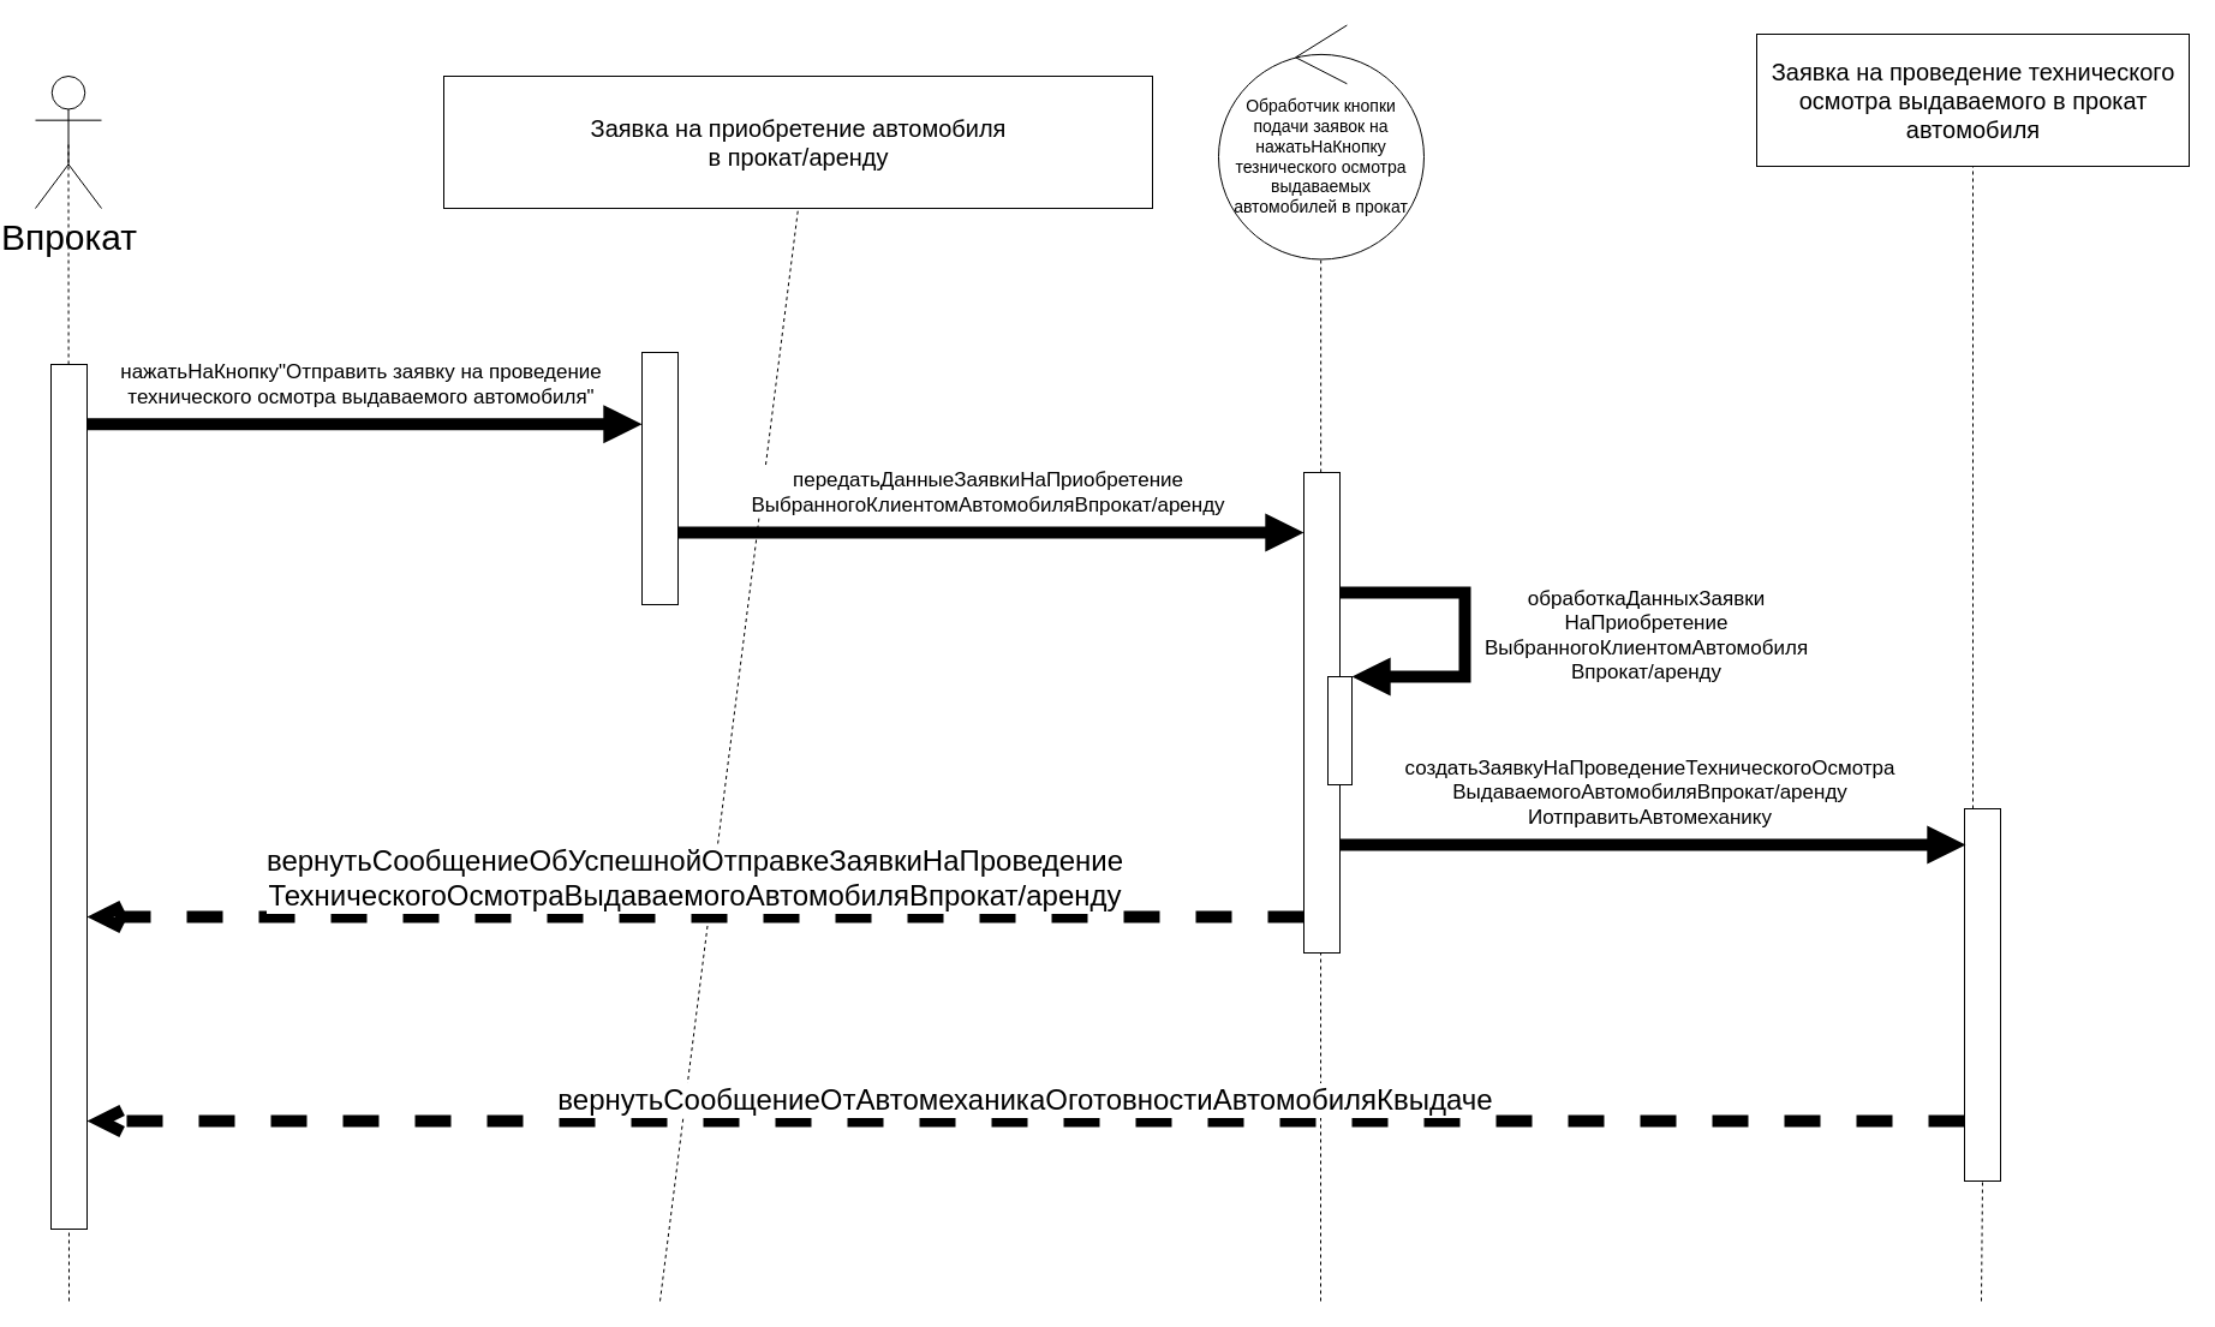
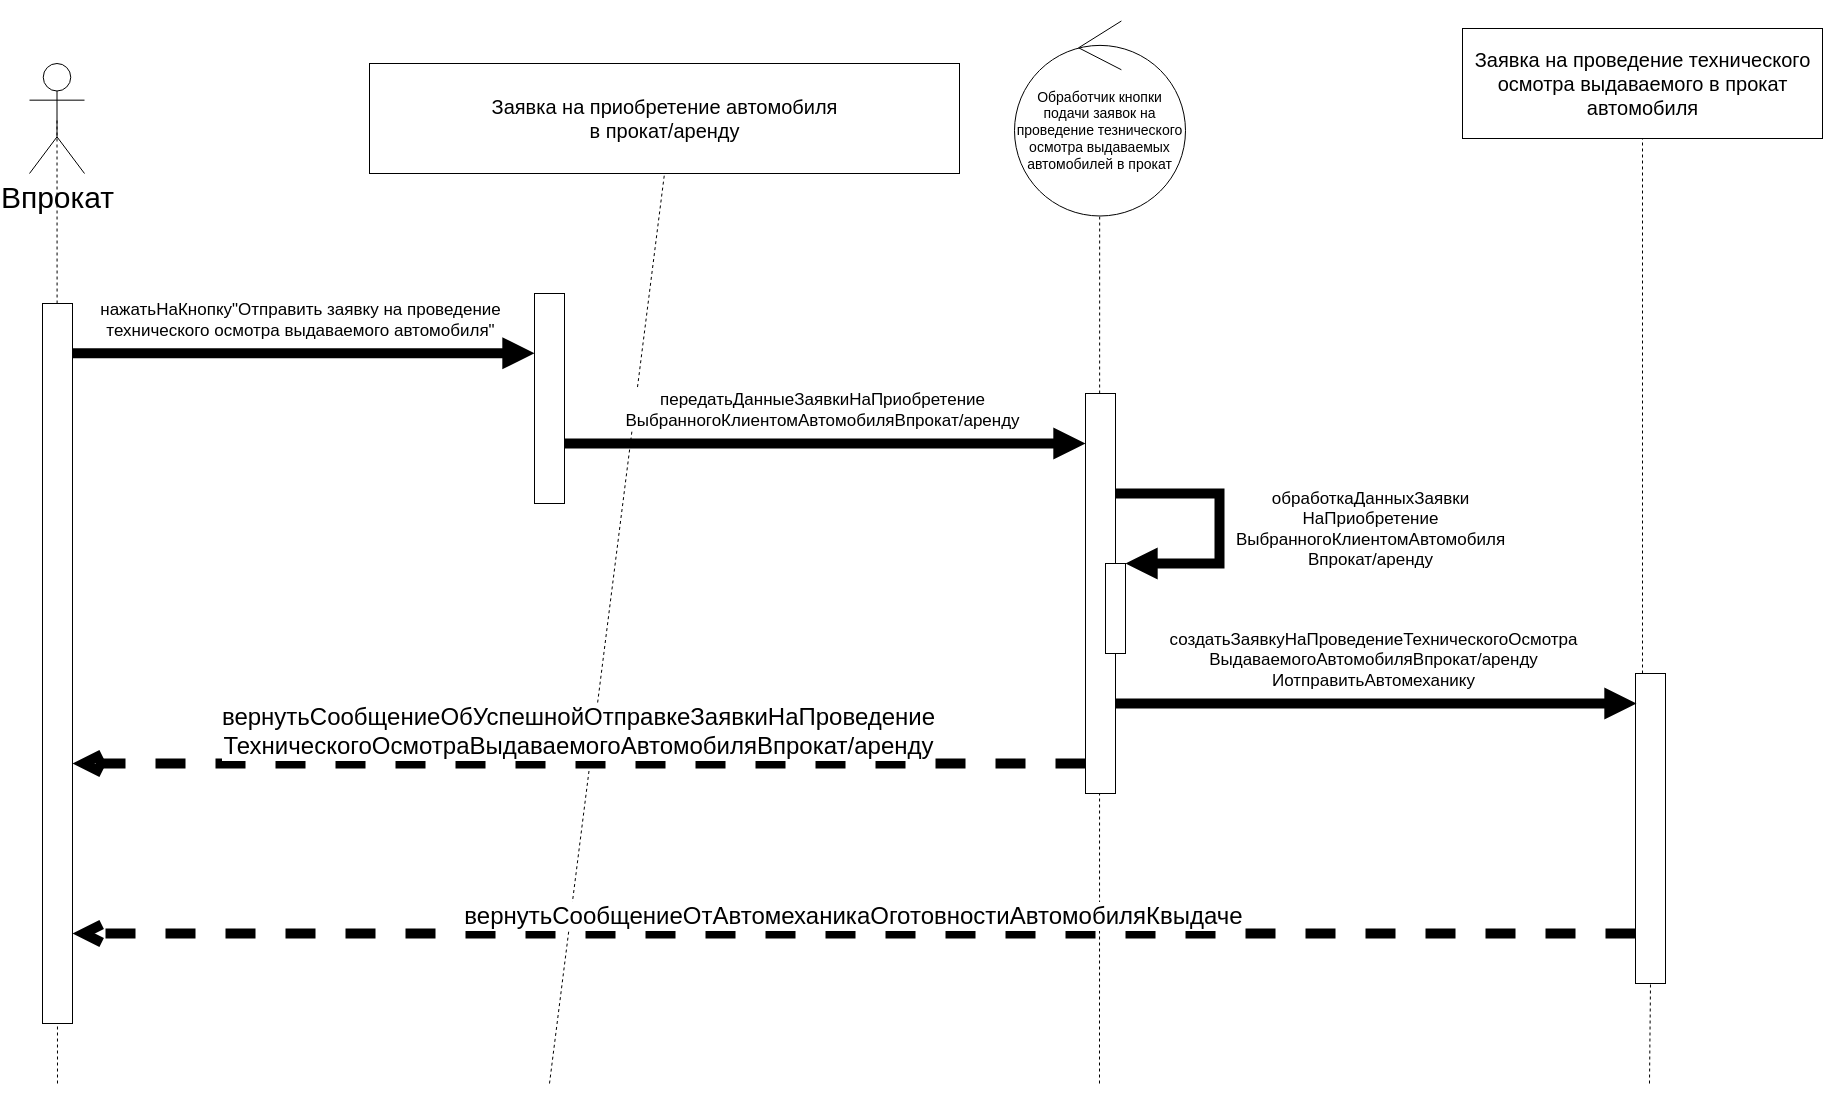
- <mxCell id="5" value="&lt;font style=&quot;font-size: 14px&quot;&gt;Обработчик кнопки подачи заявок на нажатьНаКнопку тезнического осмотра выдаваемых автомобилей в прокат&lt;/font&gt;" style="ellipse;shape=umlControl;whiteSpace=wrap;html=1;" parent="1" vertex="1"><mxGeometry x="1005" y="20.5" width="171" height="195" as="geometry" /></mxCell>
+ <mxCell id="5" value="&lt;font style=&quot;font-size: 14px&quot;&gt;Обработчик кнопки подачи заявок на проведение тезнического осмотра выдаваемых автомобилей в прокат&lt;/font&gt;" style="ellipse;shape=umlControl;whiteSpace=wrap;html=1;" parent="1" vertex="1"><mxGeometry x="1005" y="20.5" width="171" height="195" as="geometry" /></mxCell>
